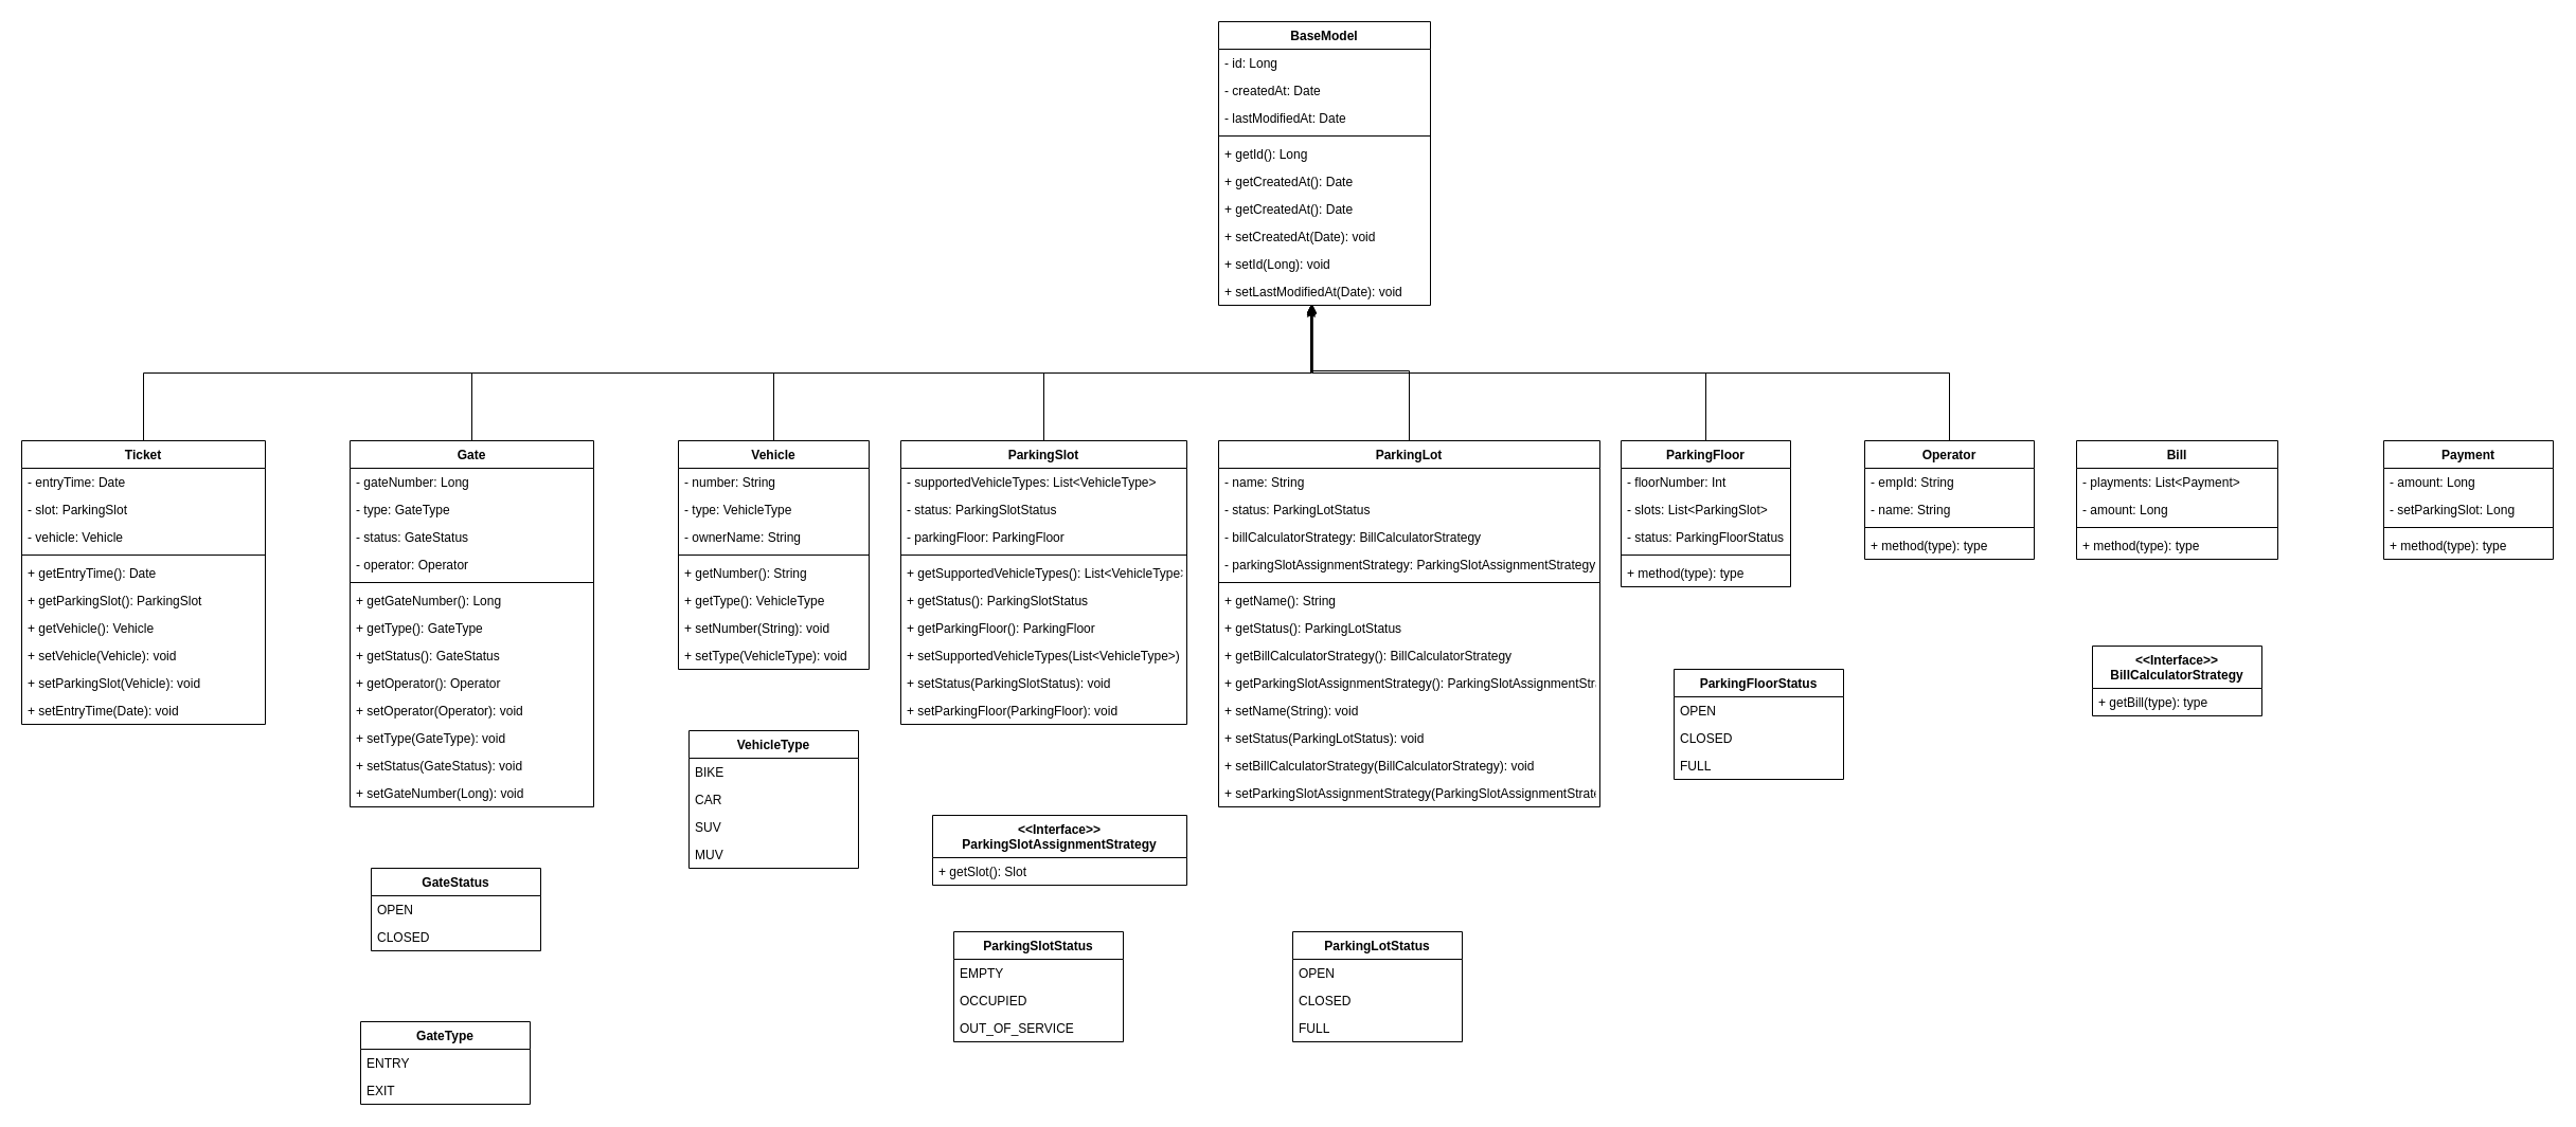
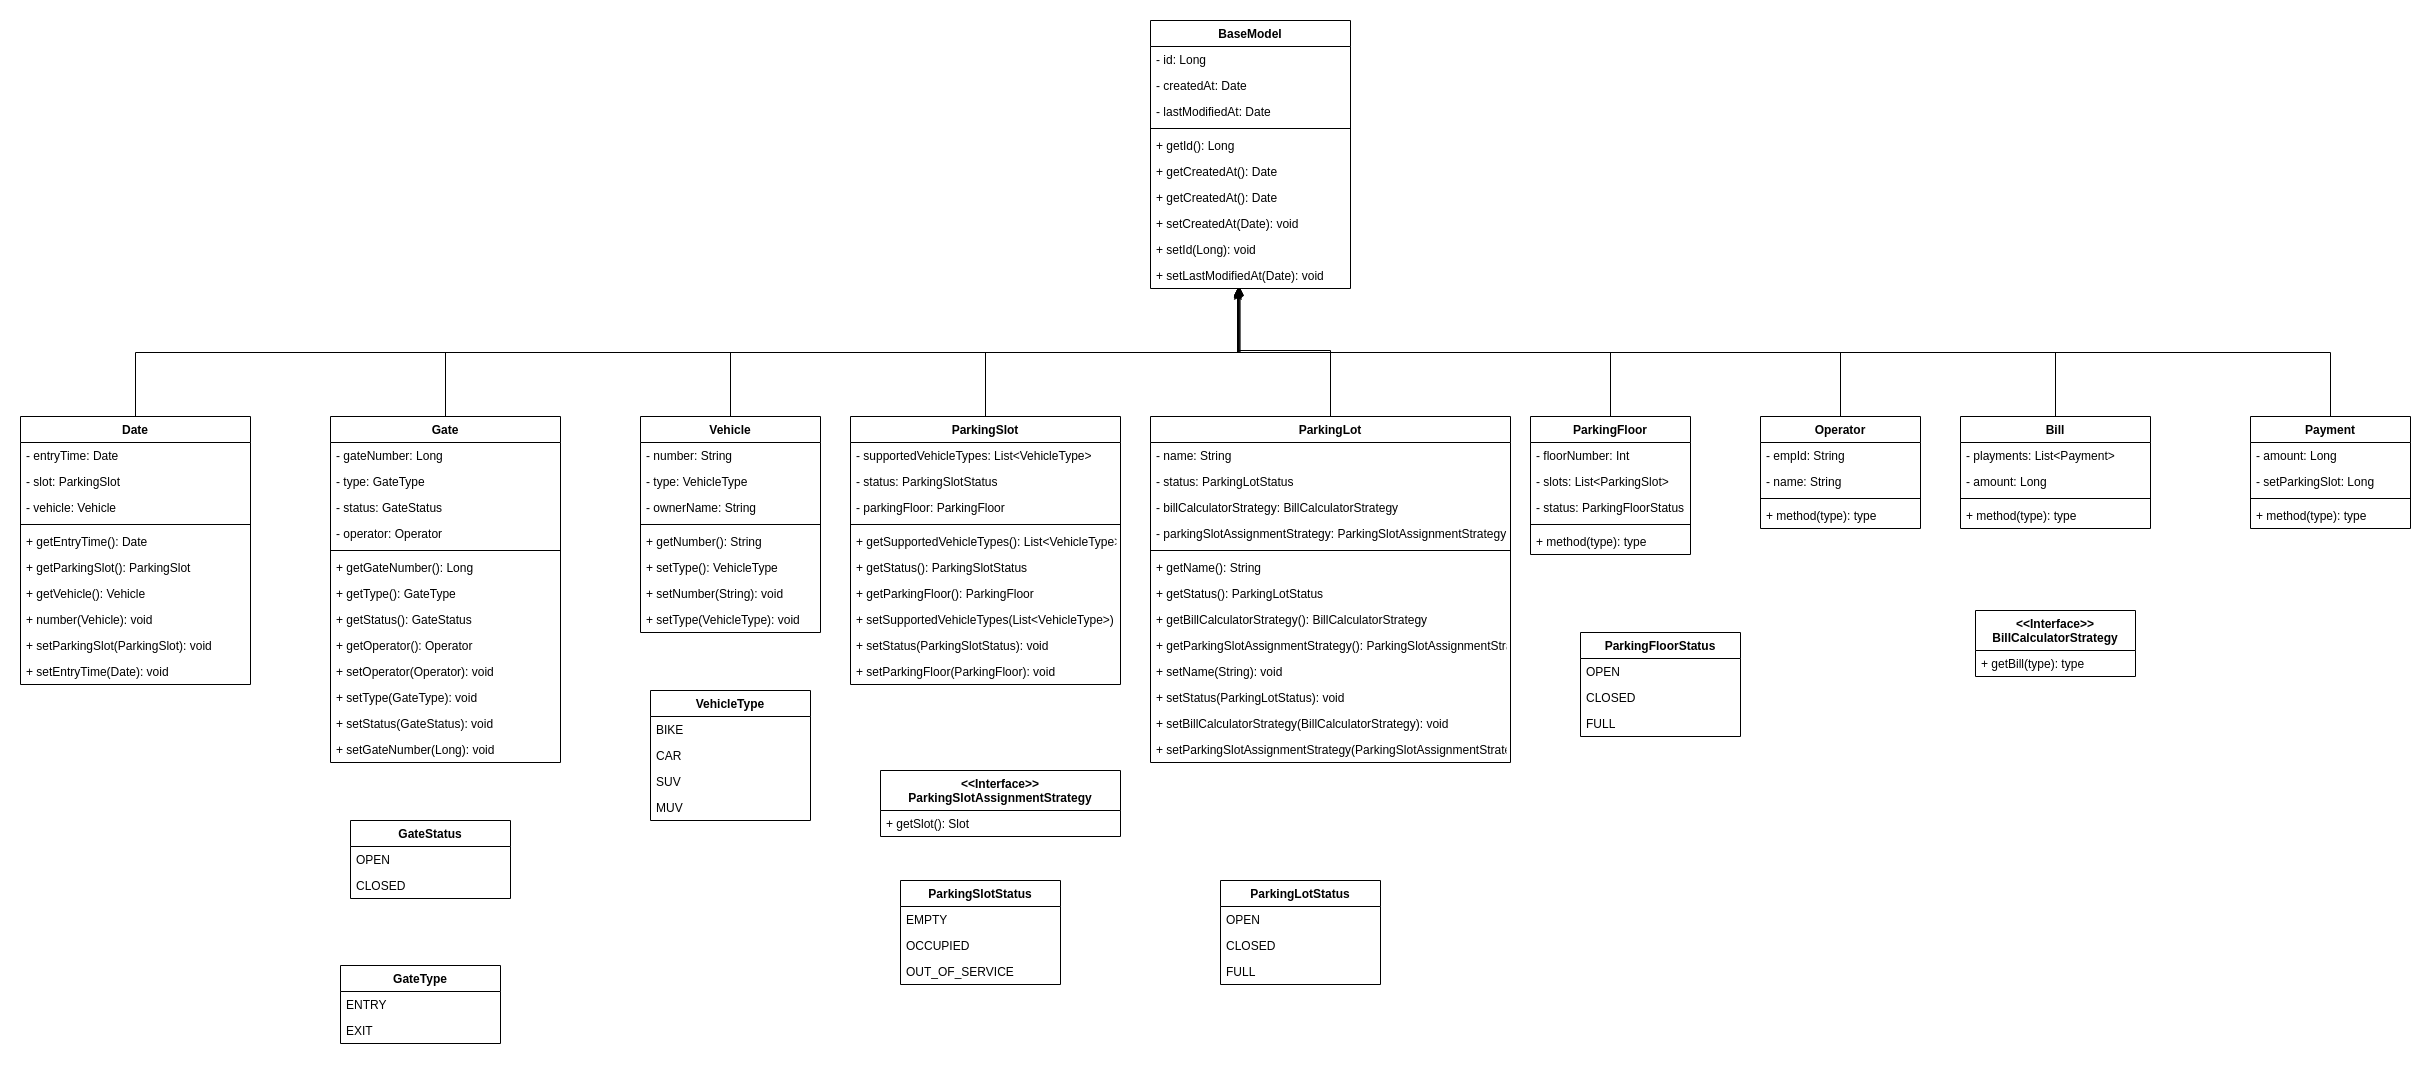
+ <mxCell id="106" style="edgeStyle=orthogonalEdgeStyle;rounded=0;orthogonalLoop=1;jettySize=auto;html=1;entryX=0.437;entryY=1;entryDx=0;entryDy=0;entryPerimeter=0;" edge="1" parent="1" source="107" target="105"><mxGeometry relative="1" as="geometry" /></mxCell>
+ <mxCell id="75" style="edgeStyle=orthogonalEdgeStyle;rounded=0;orthogonalLoop=1;jettySize=auto;html=1;entryX=0.448;entryY=0.965;entryDx=0;entryDy=0;entryPerimeter=0;" edge="1" parent="1" source="76" target="105"><mxGeometry relative="1" as="geometry" /></mxCell>
- <mxCell id="82" value="Ticket" style="swimlane;fontStyle=1;align=center;verticalAlign=top;childLayout=stackLayout;horizontal=1;startSize=26;horizontalStack=0;resizeParent=1;resizeParentMax=0;resizeLast=0;collapsible=1;marginBottom=0;" vertex="1" parent="1"><mxGeometry x="20" y="416" width="230" height="268" as="geometry" /></mxCell>
+ <mxCell id="82" value="Date" style="swimlane;fontStyle=1;align=center;verticalAlign=top;childLayout=stackLayout;horizontal=1;startSize=26;horizontalStack=0;resizeParent=1;resizeParentMax=0;resizeLast=0;collapsible=1;marginBottom=0;" vertex="1" parent="1"><mxGeometry x="20" y="416" width="230" height="268" as="geometry" /></mxCell>
- <mxCell id="43" value="+ getType(): VehicleType" style="text;strokeColor=none;fillColor=none;align=left;verticalAlign=top;spacingLeft=4;spacingRight=4;overflow=hidden;rotatable=0;points=[[0,0.5],[1,0.5]];portConstraint=eastwest;" vertex="1" parent="37"><mxGeometry y="138" width="180" height="26" as="geometry" /></mxCell>
+ <mxCell id="43" value="+ setType(): VehicleType" style="text;strokeColor=none;fillColor=none;align=left;verticalAlign=top;spacingLeft=4;spacingRight=4;overflow=hidden;rotatable=0;points=[[0,0.5],[1,0.5]];portConstraint=eastwest;" vertex="1" parent="37"><mxGeometry y="138" width="180" height="26" as="geometry" /></mxCell>
- <mxCell id="90" value="+ setVehicle(Vehicle): void" style="text;strokeColor=none;fillColor=none;align=left;verticalAlign=top;spacingLeft=4;spacingRight=4;overflow=hidden;rotatable=0;points=[[0,0.5],[1,0.5]];portConstraint=eastwest;" vertex="1" parent="82"><mxGeometry y="190" width="230" height="26" as="geometry" /></mxCell>
+ <mxCell id="90" value="+ number(Vehicle): void" style="text;strokeColor=none;fillColor=none;align=left;verticalAlign=top;spacingLeft=4;spacingRight=4;overflow=hidden;rotatable=0;points=[[0,0.5],[1,0.5]];portConstraint=eastwest;" vertex="1" parent="82"><mxGeometry y="190" width="230" height="26" as="geometry" /></mxCell>
- <mxCell id="91" value="+ setParkingSlot(Vehicle): void" style="text;strokeColor=none;fillColor=none;align=left;verticalAlign=top;spacingLeft=4;spacingRight=4;overflow=hidden;rotatable=0;points=[[0,0.5],[1,0.5]];portConstraint=eastwest;" vertex="1" parent="82"><mxGeometry y="216" width="230" height="26" as="geometry" /></mxCell>
+ <mxCell id="91" value="+ setParkingSlot(ParkingSlot): void" style="text;strokeColor=none;fillColor=none;align=left;verticalAlign=top;spacingLeft=4;spacingRight=4;overflow=hidden;rotatable=0;points=[[0,0.5],[1,0.5]];portConstraint=eastwest;" vertex="1" parent="82"><mxGeometry y="216" width="230" height="26" as="geometry" /></mxCell>
